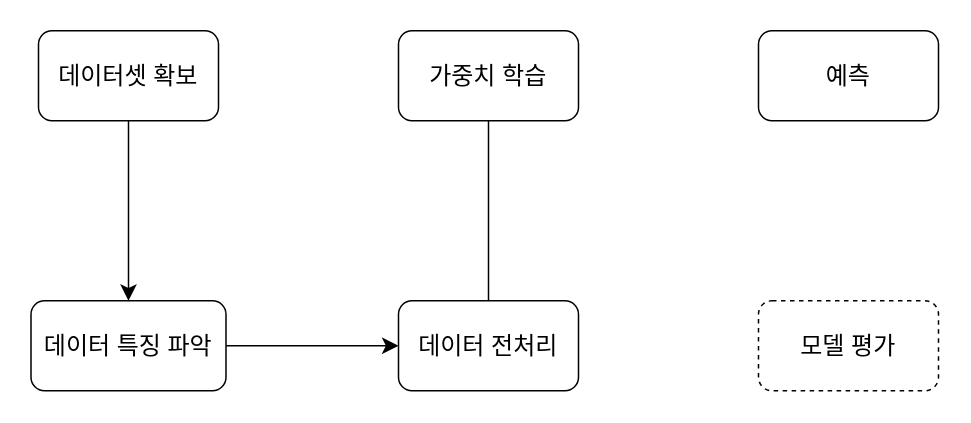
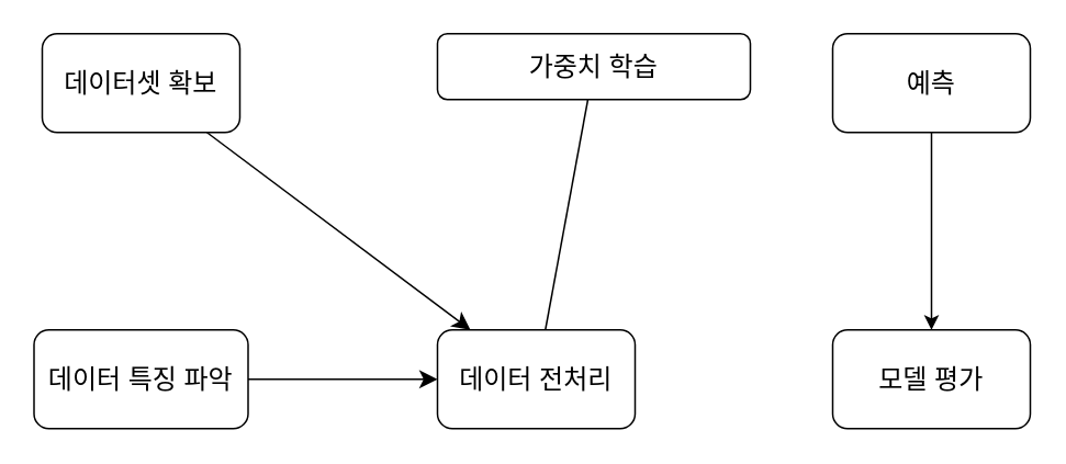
- <mxCell id="6" value="가중치 학습" style="whiteSpace=wrap;html=1;fontSize=16;rounded=1;glass=0;strokeWidth=1;shadow=0;" parent="1" vertex="1"><mxGeometry x="265" y="20" width="120" height="60" as="geometry" /></mxCell>
+ <mxCell id="6" value="가중치 학습" style="whiteSpace=wrap;html=1;fontSize=16;rounded=1;glass=0;strokeWidth=1;shadow=0;" parent="1" vertex="1"><mxGeometry x="265" y="20" width="190" height="40" as="geometry" /></mxCell>
- <mxCell id="4" value="" style="edgeStyle=none;curved=1;rounded=0;orthogonalLoop=1;jettySize=auto;html=1;fontSize=12;startSize=8;endSize=8;" parent="1" source="5" target="3" edge="1"><mxGeometry relative="1" as="geometry" /></mxCell>
+ <mxCell id="4" value="" style="edgeStyle=none;curved=1;rounded=0;orthogonalLoop=1;jettySize=auto;html=1;fontSize=12;startSize=8;endSize=8;" parent="1" source="5" target="8" edge="1"><mxGeometry relative="1" as="geometry" /></mxCell>
+ <mxCell id="9" style="edgeStyle=orthogonalEdgeStyle;rounded=0;orthogonalLoop=1;jettySize=auto;html=1;exitX=0.5;exitY=1;exitDx=0;exitDy=0;" edge="1" parent="1" source="10" target="11"><mxGeometry relative="1" as="geometry" /></mxCell>
- <mxCell id="11" value="모델 평가&lt;br&gt;" style="whiteSpace=wrap;html=1;fontSize=16;rounded=1;glass=0;strokeWidth=1;shadow=0;dashed=1;" vertex="1" parent="1"><mxGeometry x="505" y="200" width="120" height="60" as="geometry" /></mxCell>
+ <mxCell id="11" value="모델 평가&lt;br&gt;" style="whiteSpace=wrap;html=1;fontSize=16;rounded=1;glass=0;strokeWidth=1;shadow=0;" vertex="1" parent="1"><mxGeometry x="505" y="200" width="120" height="60" as="geometry" /></mxCell>
